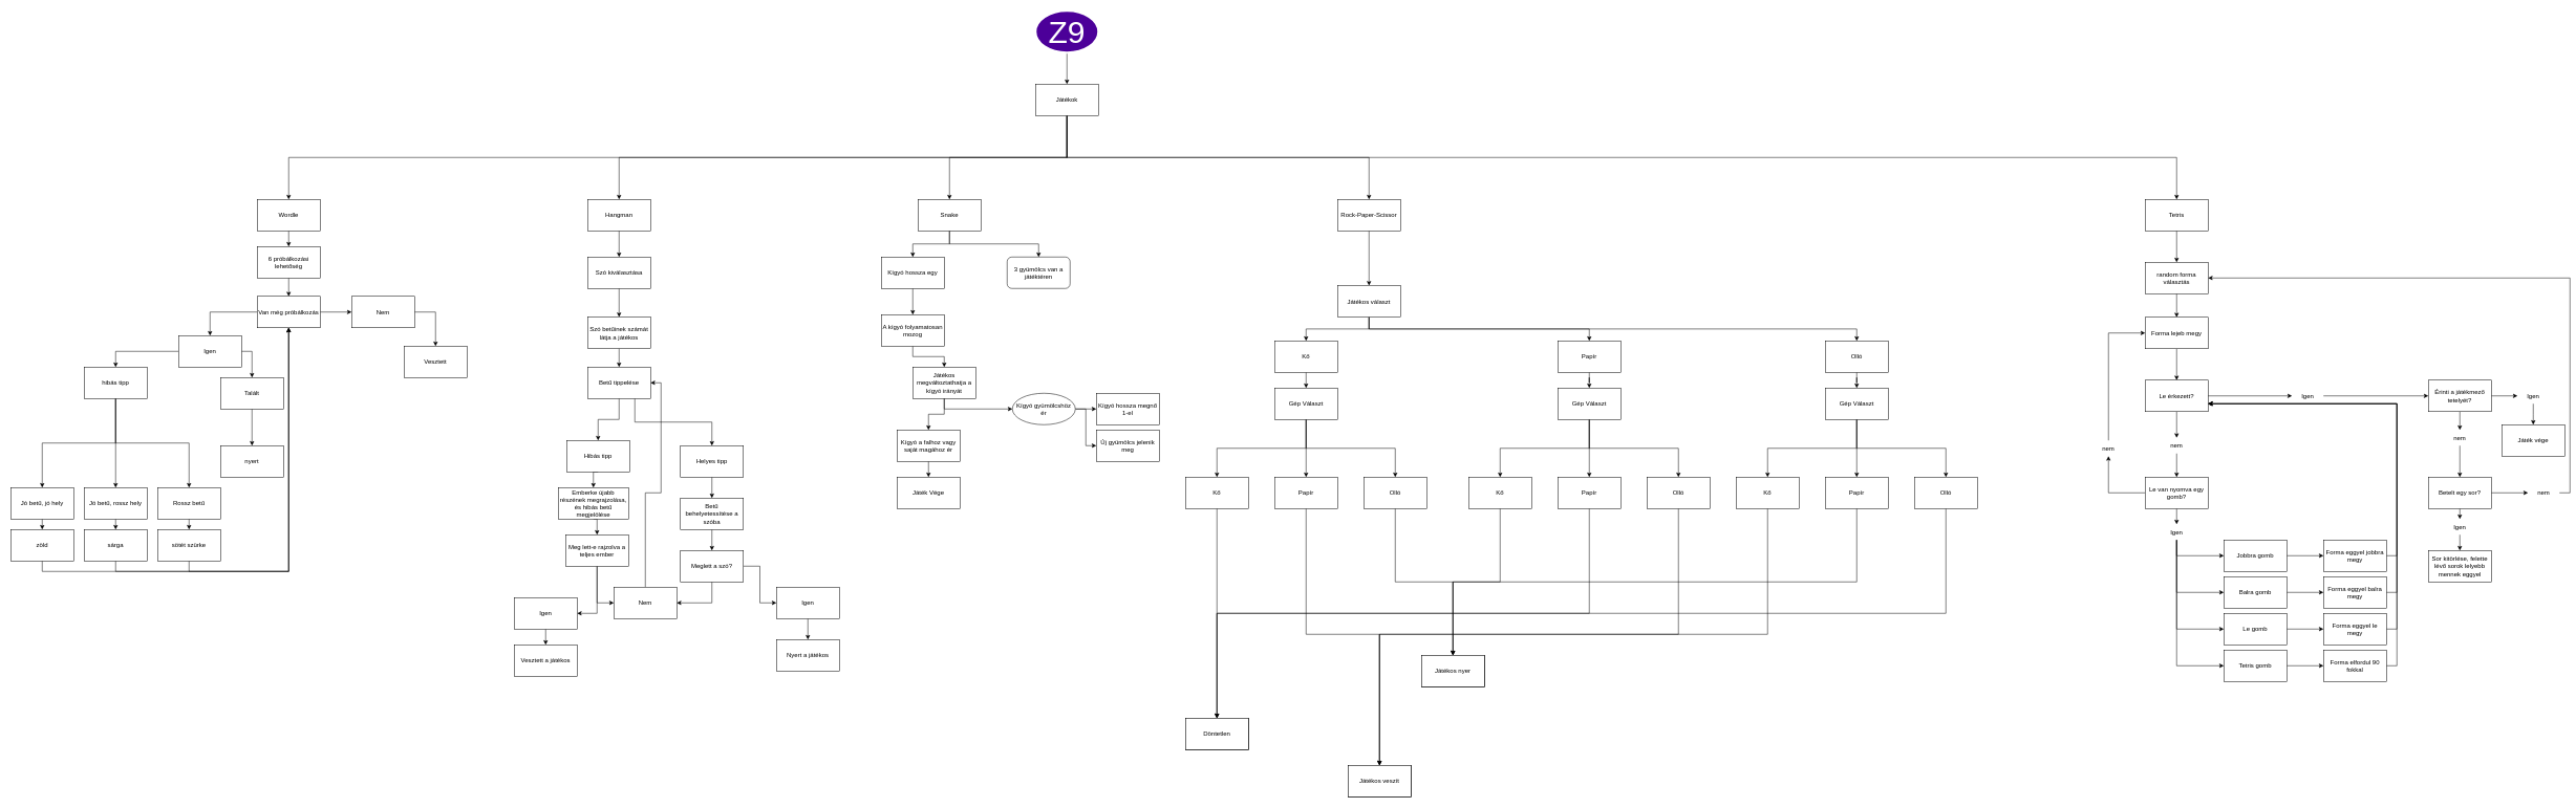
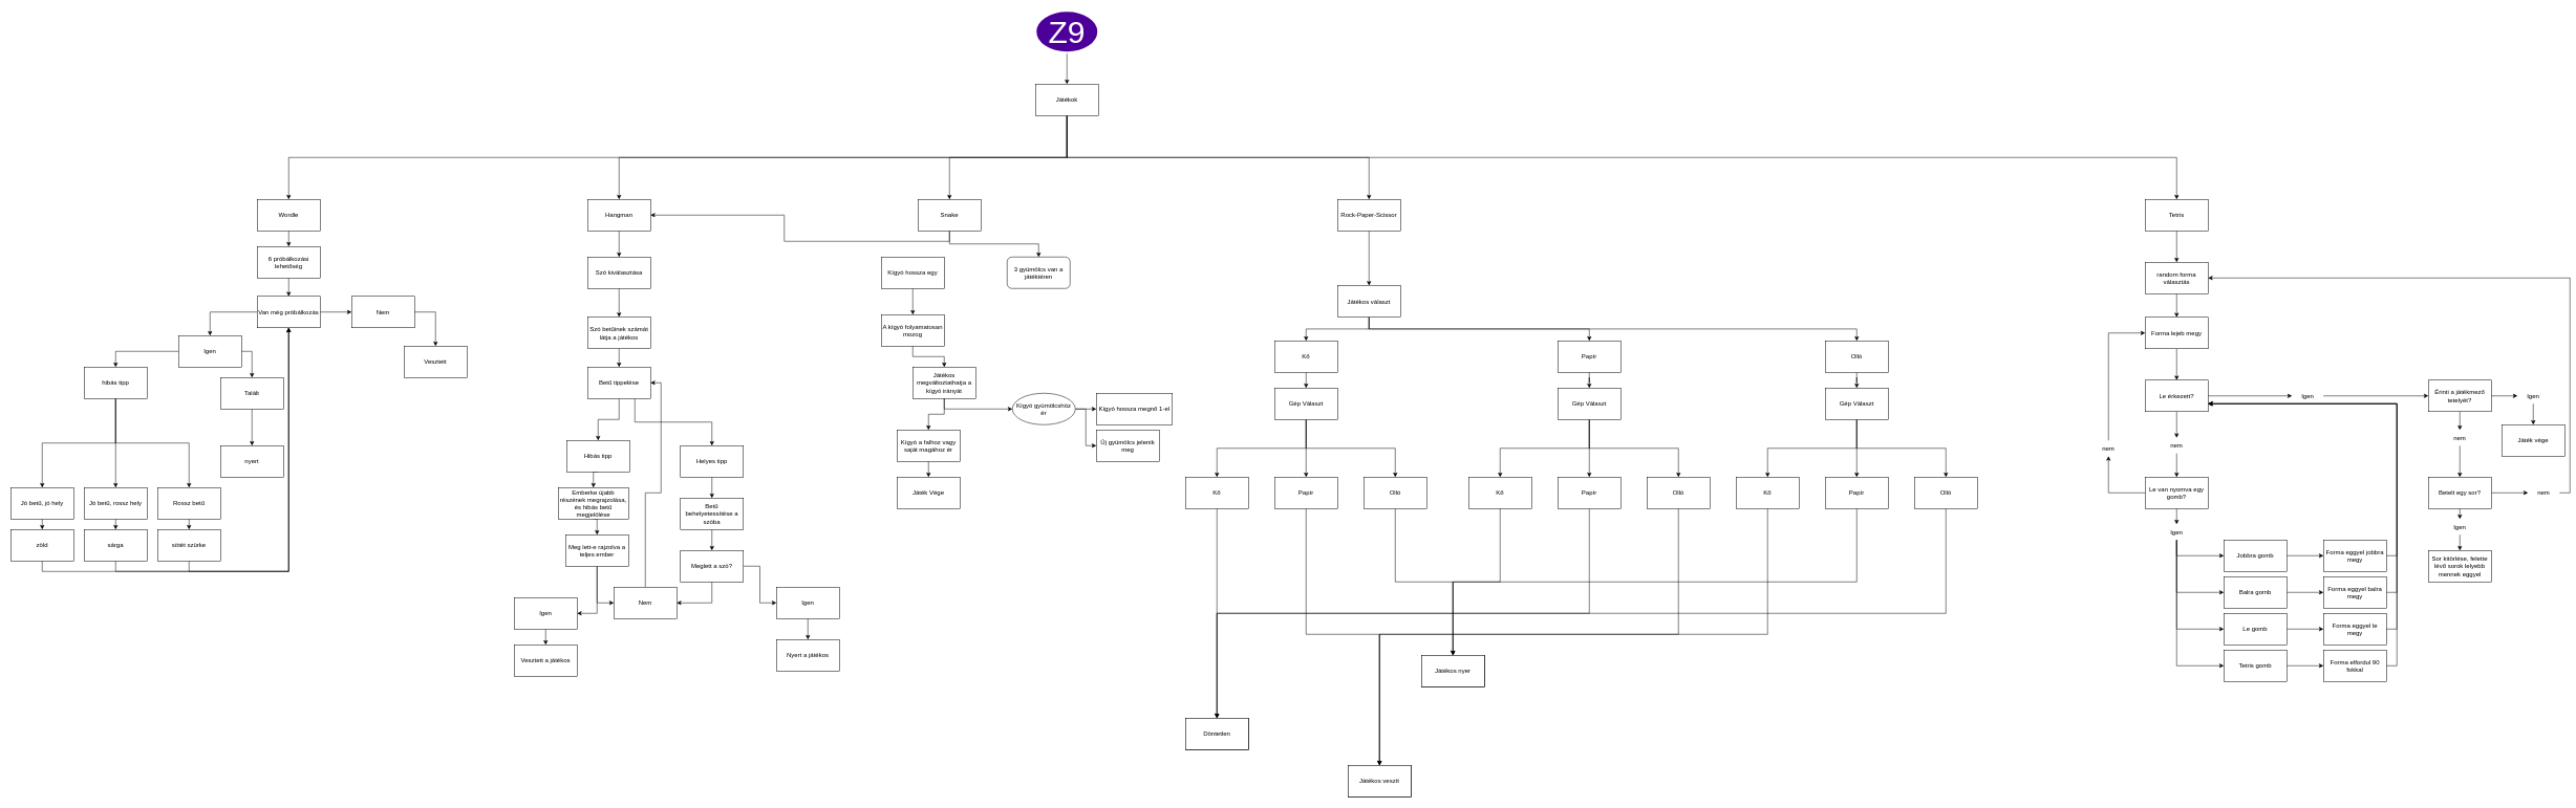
- <mxCell id="18" style="edgeStyle=orthogonalEdgeStyle;rounded=0;orthogonalLoop=1;jettySize=auto;html=1;exitX=0.5;exitY=1;exitDx=0;exitDy=0;entryX=0.5;entryY=0;entryDx=0;entryDy=0;" edge="1" parent="1" source="20" target="81"><mxGeometry relative="1" as="geometry" /></mxCell>
+ <mxCell id="18" style="edgeStyle=orthogonalEdgeStyle;rounded=0;orthogonalLoop=1;jettySize=auto;html=1;exitX=0.5;exitY=1;exitDx=0;exitDy=0;" edge="1" parent="1" source="20" target="13"><mxGeometry relative="1" as="geometry" /></mxCell>
- <mxCell id="93" value="Kígyó hossza megnő 1-el" style="rounded=0;whiteSpace=wrap;html=1;" vertex="1" parent="1"><mxGeometry x="2090" y="750" width="120" height="60" as="geometry" /></mxCell>
+ <mxCell id="93" value="Kígyó hossza megnő 1-el" style="rounded=0;whiteSpace=wrap;html=1;" vertex="1" parent="1"><mxGeometry x="2090" y="750" width="145" height="60" as="geometry" /></mxCell>
